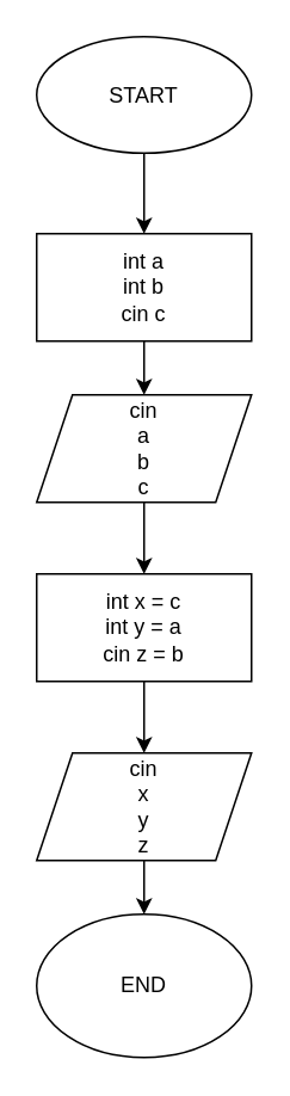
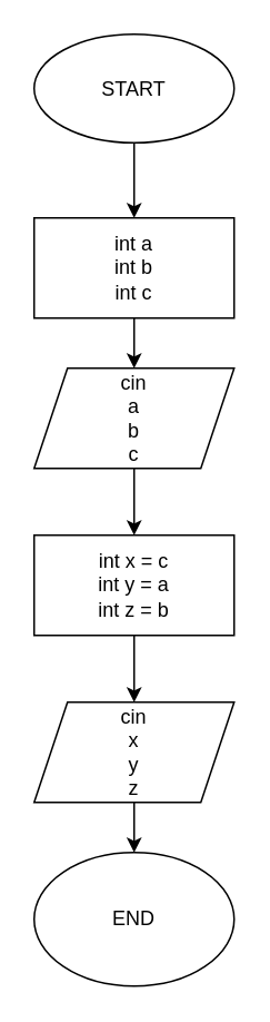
- <mxCell id="4" value="int a&lt;div&gt;int b&lt;/div&gt;&lt;div&gt;cin c&lt;/div&gt;" style="rounded=0;whiteSpace=wrap;html=1;" vertex="1" parent="1"><mxGeometry x="20" y="130" width="120" height="60" as="geometry" /></mxCell>
+ <mxCell id="4" value="int a&lt;div&gt;int b&lt;/div&gt;&lt;div&gt;int c&lt;/div&gt;" style="rounded=0;whiteSpace=wrap;html=1;" vertex="1" parent="1"><mxGeometry x="20" y="130" width="120" height="60" as="geometry" /></mxCell>
- <mxCell id="8" value="int x = c&lt;div&gt;int y = a&lt;/div&gt;&lt;div&gt;cin z = b&lt;/div&gt;" style="rounded=0;whiteSpace=wrap;html=1;" vertex="1" parent="1"><mxGeometry x="20" y="320" width="120" height="60" as="geometry" /></mxCell>
+ <mxCell id="8" value="int x = c&lt;div&gt;int y = a&lt;/div&gt;&lt;div&gt;int z = b&lt;/div&gt;" style="rounded=0;whiteSpace=wrap;html=1;" vertex="1" parent="1"><mxGeometry x="20" y="320" width="120" height="60" as="geometry" /></mxCell>
